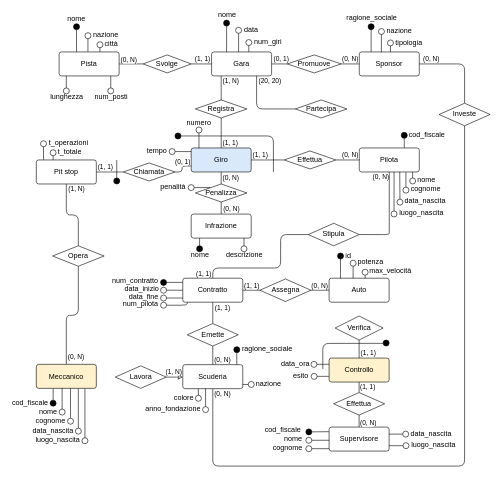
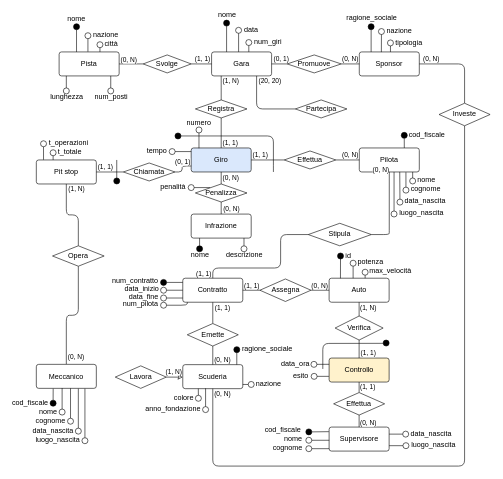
- <mxCell id="147" value="Stipula" style="shape=rhombus;perimeter=rhombusPerimeter;whiteSpace=wrap;html=1;align=center;fillColor=#FFFFFF;" vertex="1" parent="1"><mxGeometry x="513.07" y="371.5" width="85" height="37.5" as="geometry" /></mxCell>
+ <mxCell id="147" value="Stipula" style="shape=rhombus;perimeter=rhombusPerimeter;whiteSpace=wrap;html=1;align=center;fillColor=#FFFFFF;" vertex="1" parent="1"><mxGeometry x="513.07" y="371.5" width="105" height="37.5" as="geometry" /></mxCell>
+ <mxCell id="129" style="edgeStyle=orthogonalEdgeStyle;rounded=1;orthogonalLoop=1;jettySize=auto;html=1;exitX=0.5;exitY=0;exitDx=0;exitDy=0;entryX=0.5;entryY=1;entryDx=0;entryDy=0;endArrow=none;endFill=0;" edge="1" parent="1" source="131" target="97"><mxGeometry relative="1" as="geometry" /></mxCell>
+ <mxCell id="130" value="(1, N)" style="edgeLabel;html=1;align=center;verticalAlign=middle;resizable=0;points=[];" vertex="1" connectable="0" parent="129"><mxGeometry x="0.749" y="-1" relative="1" as="geometry"><mxPoint x="14" y="5" as="offset" /></mxGeometry></mxCell>
- <mxCell id="98" value="Meccanico" style="rounded=1;arcSize=10;whiteSpace=wrap;html=1;align=center;fillColor=#fff2cc;" vertex="1" parent="1"><mxGeometry x="60" y="606.5" width="100" height="40" as="geometry" /></mxCell>
+ <mxCell id="98" value="Meccanico" style="rounded=1;arcSize=10;whiteSpace=wrap;html=1;align=center;" vertex="1" parent="1"><mxGeometry x="60" y="606.5" width="100" height="40" as="geometry" /></mxCell>
